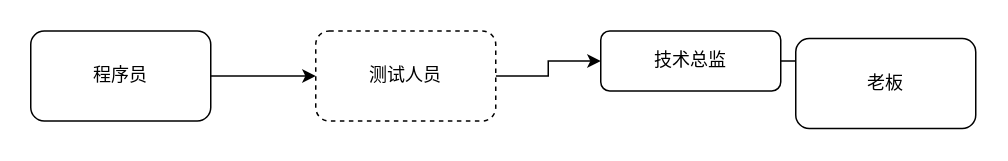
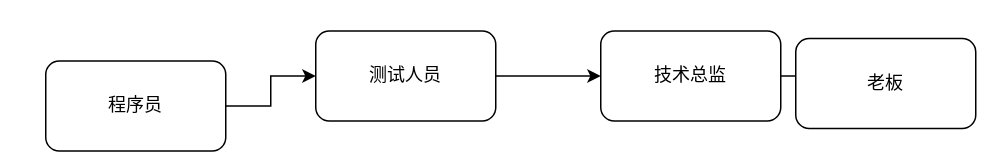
- <mxCell id="7" value="技术总监" style="rounded=1;whiteSpace=wrap;html=1;" vertex="1" parent="1"><mxGeometry x="400" y="20" width="120" height="40" as="geometry" /></mxCell>
+ <mxCell id="7" value="技术总监" style="rounded=1;whiteSpace=wrap;html=1;" vertex="1" parent="1"><mxGeometry x="400" y="20" width="120" height="60" as="geometry" /></mxCell>
- <mxCell id="3" value="程序员" style="rounded=1;whiteSpace=wrap;html=1;" vertex="1" parent="1"><mxGeometry x="20" y="20" width="120" height="60" as="geometry" /></mxCell>
+ <mxCell id="3" value="程序员" style="rounded=1;whiteSpace=wrap;html=1;" vertex="1" parent="1"><mxGeometry x="30" y="40" width="120" height="60" as="geometry" /></mxCell>
- <mxCell id="5" value="测试人员" style="rounded=1;whiteSpace=wrap;html=1;dashed=1;" vertex="1" parent="1"><mxGeometry x="210" y="20" width="120" height="60" as="geometry" /></mxCell>
+ <mxCell id="5" value="测试人员" style="rounded=1;whiteSpace=wrap;html=1;" vertex="1" parent="1"><mxGeometry x="210" y="20" width="120" height="60" as="geometry" /></mxCell>
